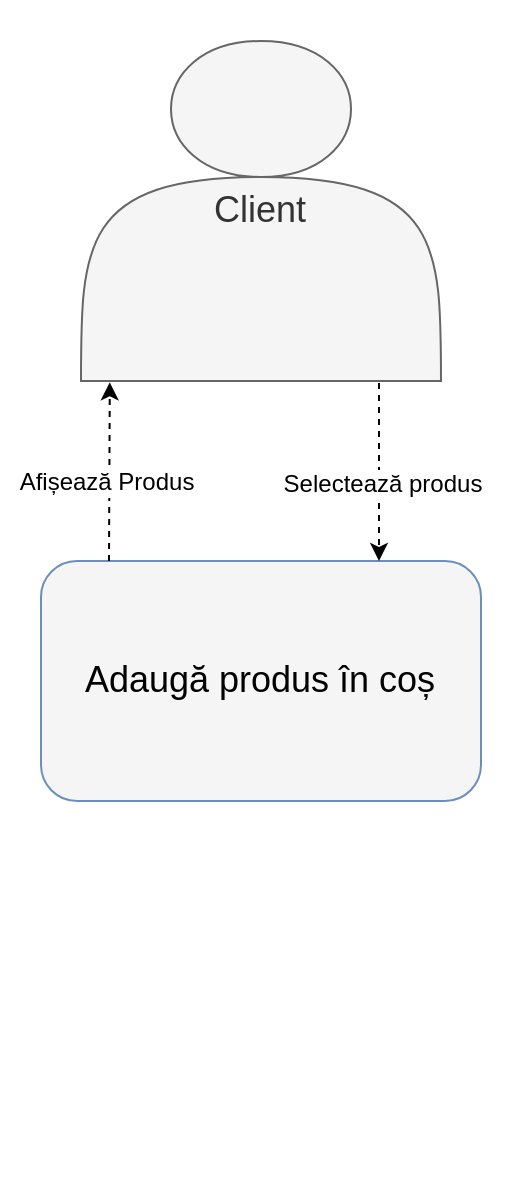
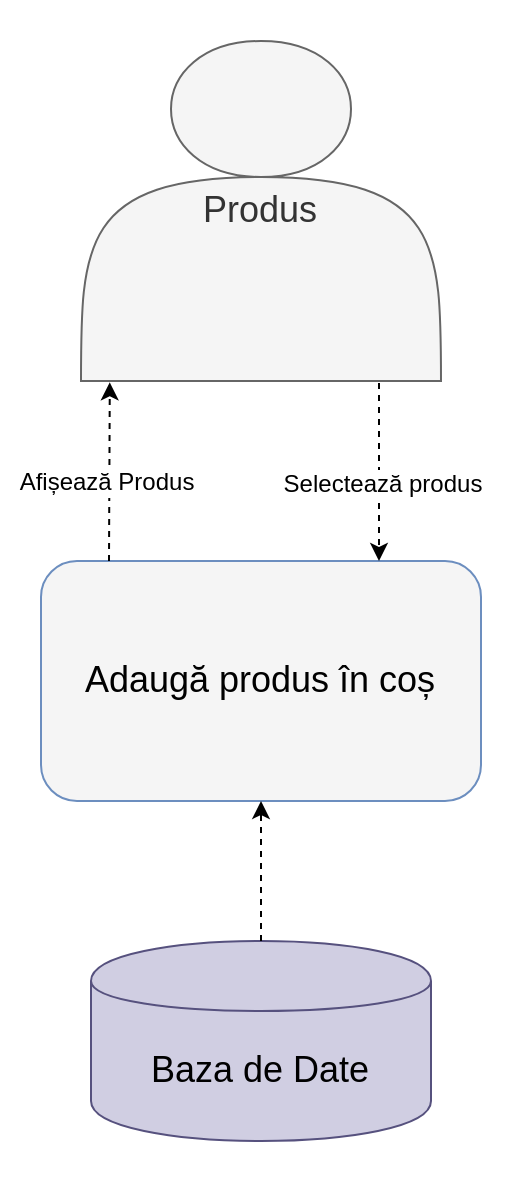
- <mxCell id="2" value="&lt;font style=&quot;font-size: 18px&quot;&gt;Client&lt;/font&gt;" style="shape=actor;whiteSpace=wrap;html=1;fillColor=#f5f5f5;strokeColor=#666666;fontColor=#333333;" vertex="1" parent="1"><mxGeometry x="40" y="20" width="180" height="170" as="geometry" /></mxCell>
+ <mxCell id="2" value="&lt;font style=&quot;font-size: 18px&quot;&gt;Produs&lt;/font&gt;" style="shape=actor;whiteSpace=wrap;html=1;fillColor=#f5f5f5;strokeColor=#666666;fontColor=#333333;" vertex="1" parent="1"><mxGeometry x="40" y="20" width="180" height="170" as="geometry" /></mxCell>
+ <mxCell id="9" value="" style="endArrow=classic;html=1;dashed=1;entryX=0.5;entryY=1;entryDx=0;entryDy=0;exitX=0.5;exitY=0;exitDx=0;exitDy=0;" edge="1" parent="1" source="8" target="3"><mxGeometry width="50" height="50" relative="1" as="geometry"><mxPoint x="390" y="430" as="sourcePoint" /><mxPoint x="199" y="290" as="targetPoint" /></mxGeometry></mxCell>
+ <mxCell id="8" value="&lt;font style=&quot;font-size: 18px&quot;&gt;Baza de Date&lt;/font&gt;&lt;br&gt;" style="shape=cylinder;whiteSpace=wrap;html=1;boundedLbl=1;backgroundOutline=1;fillColor=#d0cee2;strokeColor=#56517e;" vertex="1" parent="1"><mxGeometry x="45" y="470" width="170" height="100" as="geometry" /></mxCell>
